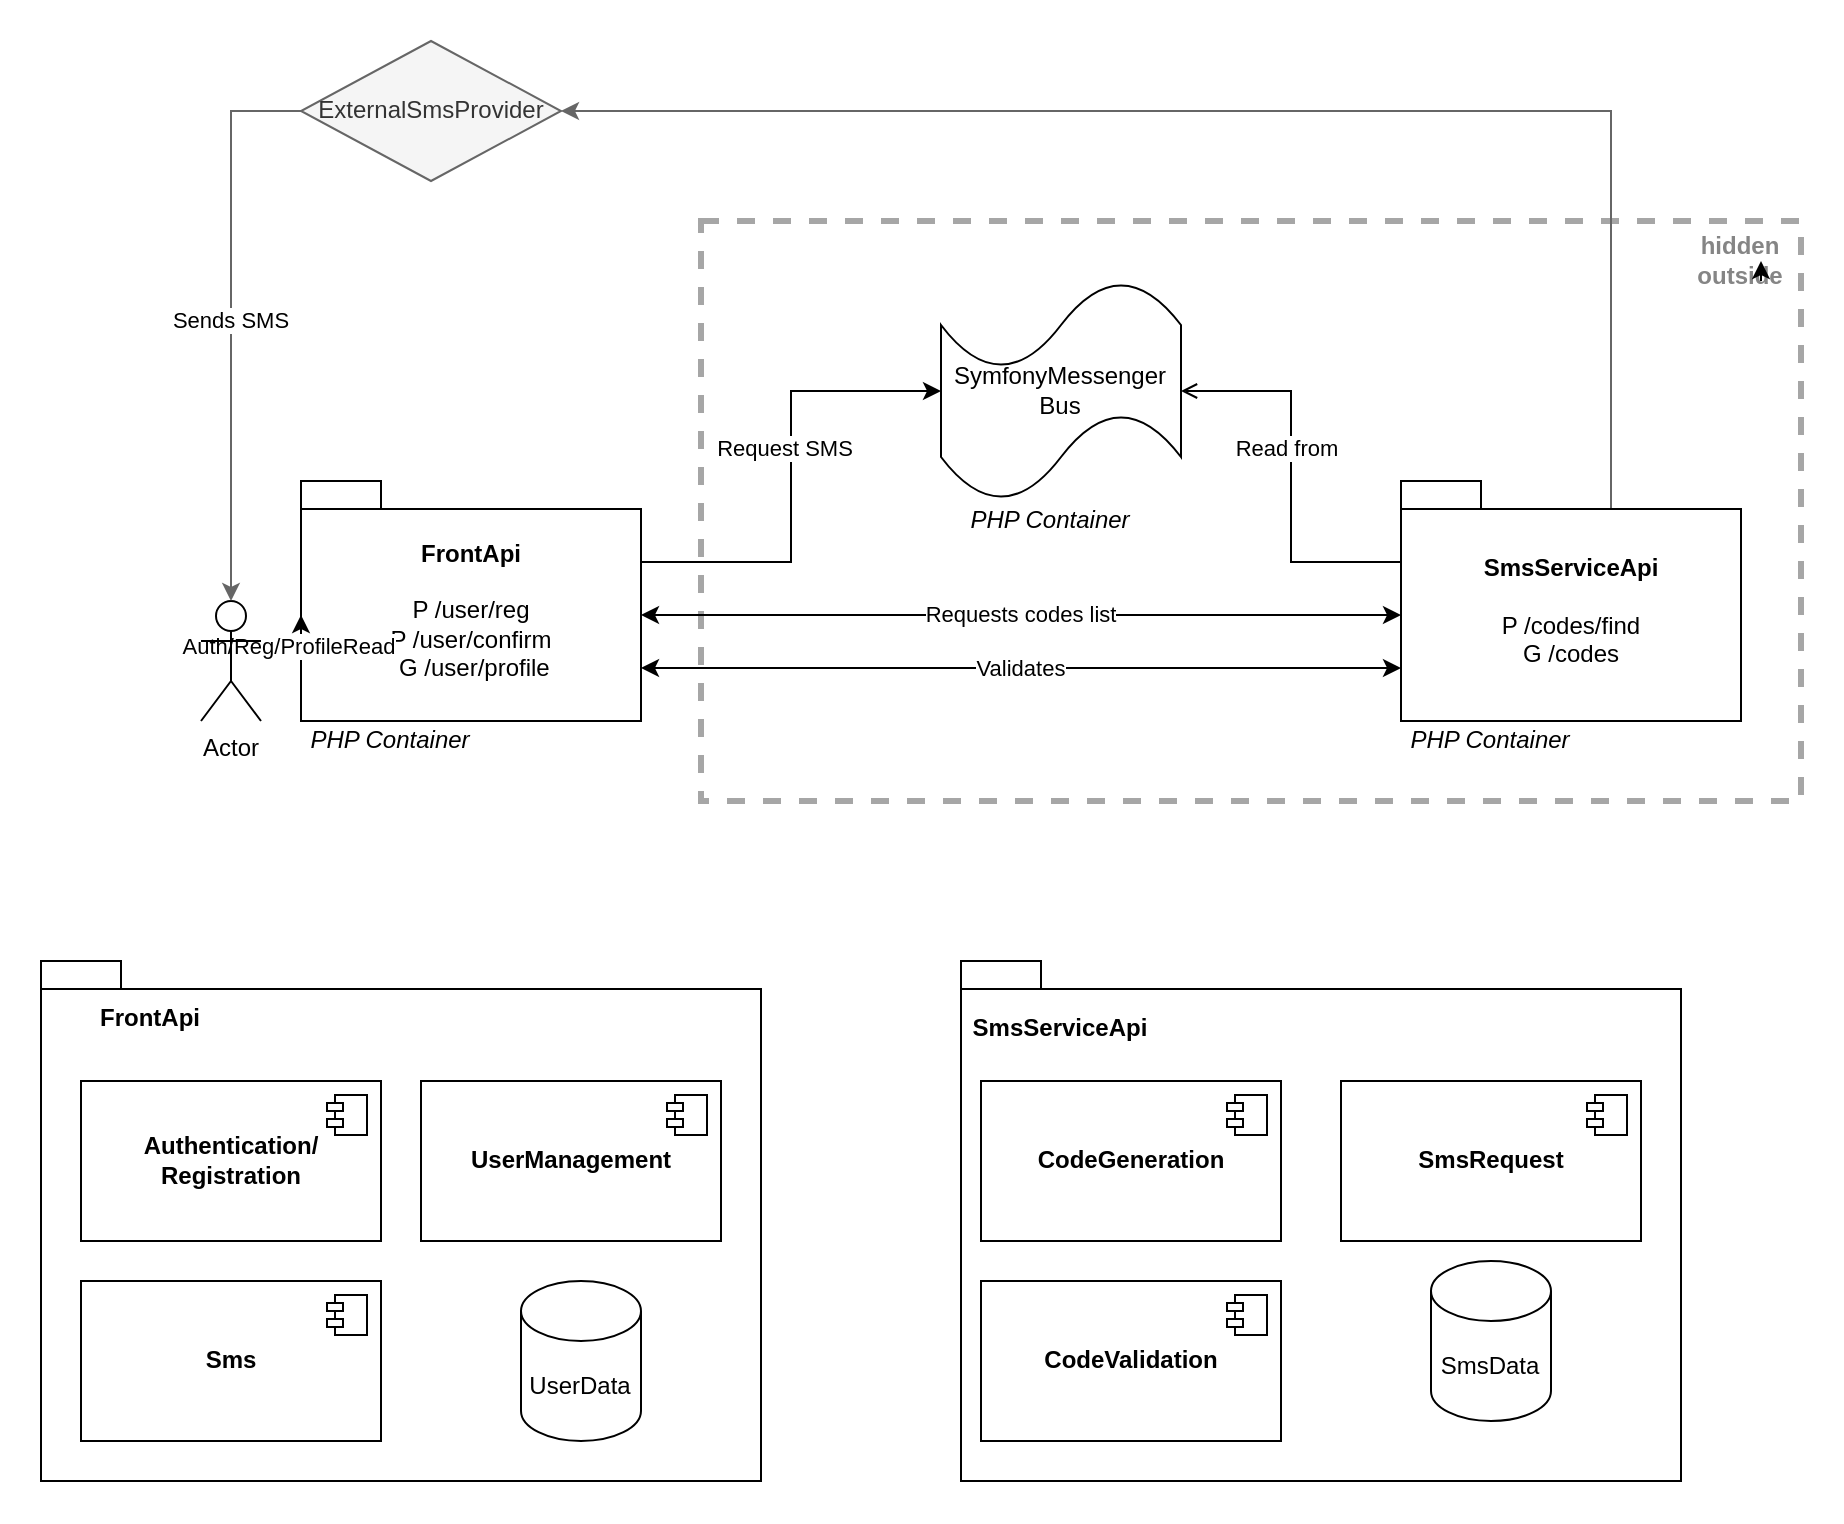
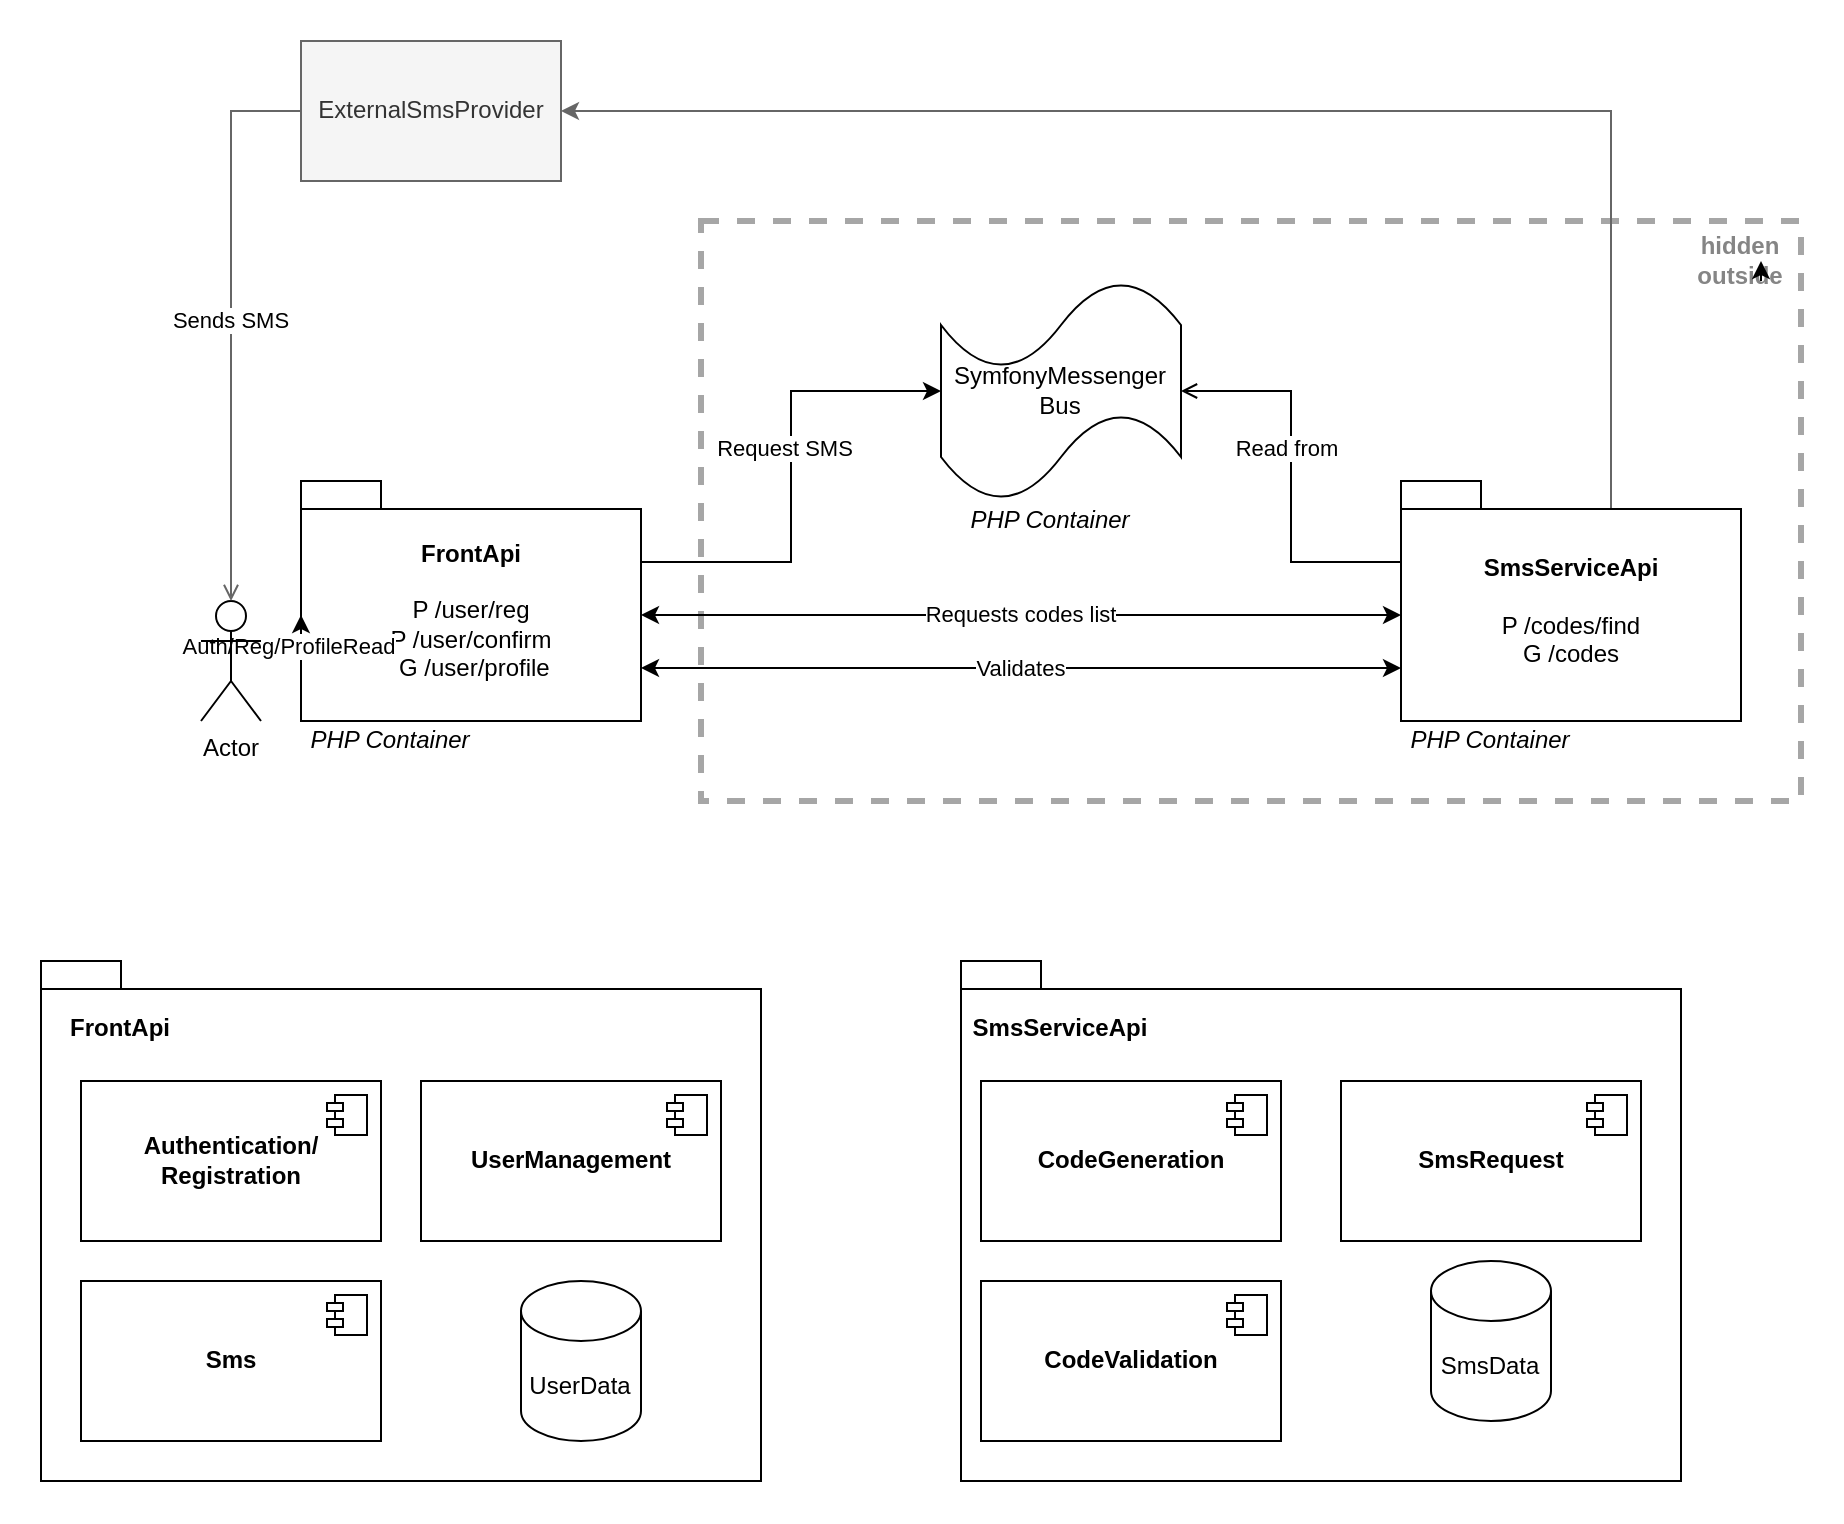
- <mxCell id="15" value="ExternalSmsProvider" style="rhombus;html=1;fillColor=#f5f5f5;strokeColor=#666666;fontColor=#333333;" parent="1" vertex="1"><mxGeometry x="150" y="20" width="130" height="70" as="geometry" /></mxCell>
+ <mxCell id="15" value="ExternalSmsProvider" style="html=1;fillColor=#f5f5f5;strokeColor=#666666;fontColor=#333333;" parent="1" vertex="1"><mxGeometry x="150" y="20" width="130" height="70" as="geometry" /></mxCell>
- <mxCell id="14" value="Sends SMS" style="edgeStyle=orthogonalEdgeStyle;rounded=0;orthogonalLoop=1;jettySize=auto;html=1;entryX=0.5;entryY=0;entryDx=0;entryDy=0;entryPerimeter=0;fillColor=#f5f5f5;strokeColor=#666666;" parent="1" source="15" target="13" edge="1"><mxGeometry relative="1" as="geometry" /></mxCell>
+ <mxCell id="14" value="Sends SMS" style="edgeStyle=orthogonalEdgeStyle;rounded=0;orthogonalLoop=1;jettySize=auto;html=1;entryX=0.5;entryY=0;entryDx=0;entryDy=0;entryPerimeter=0;fillColor=#f5f5f5;strokeColor=#666666;endArrow=open;" parent="1" source="15" target="13" edge="1"><mxGeometry relative="1" as="geometry" /></mxCell>
- <mxCell id="22" value="FrontApi" style="text;align=center;fontStyle=1;verticalAlign=middle;spacingLeft=3;spacingRight=3;strokeColor=none;rotatable=0;points=[[0,0.5],[1,0.5]];portConstraint=eastwest;" parent="1" vertex="1"><mxGeometry x="35" y="495" width="80" height="26" as="geometry" /></mxCell>
+ <mxCell id="22" value="FrontApi" style="text;align=center;fontStyle=1;verticalAlign=middle;spacingLeft=3;spacingRight=3;strokeColor=none;rotatable=0;points=[[0,0.5],[1,0.5]];portConstraint=eastwest;" parent="1" vertex="1"><mxGeometry x="20" y="500" width="80" height="26" as="geometry" /></mxCell>
